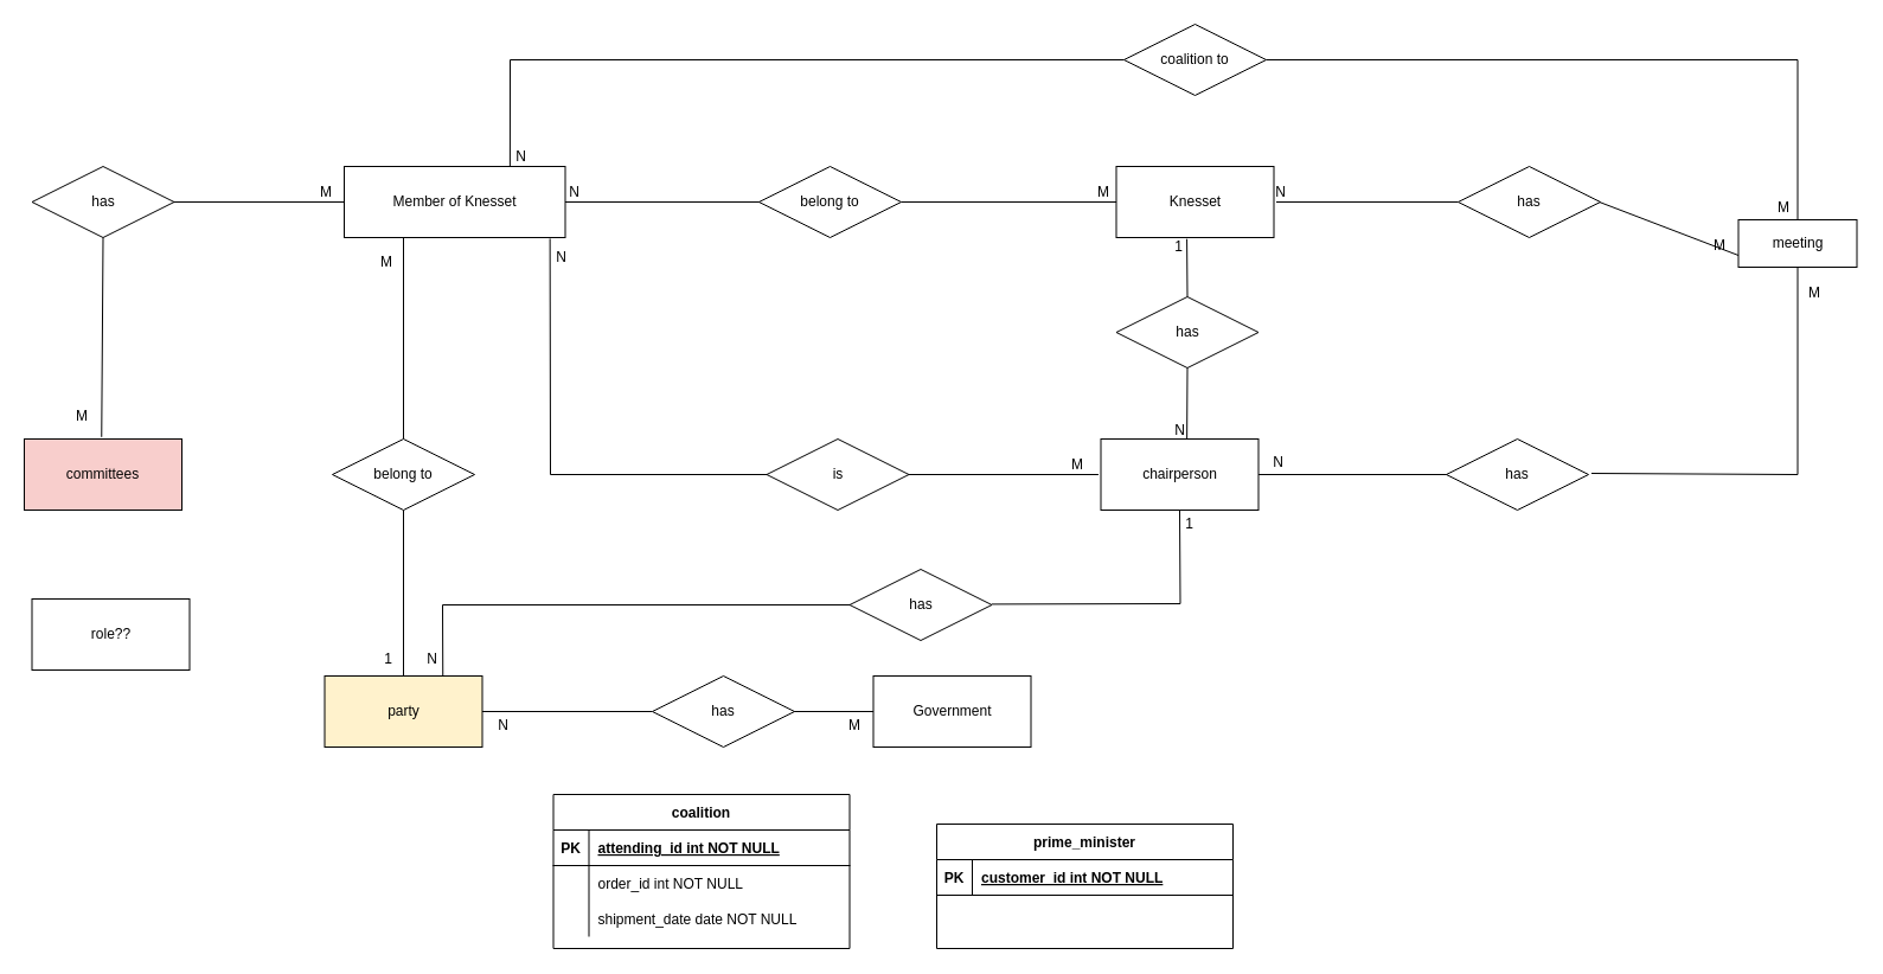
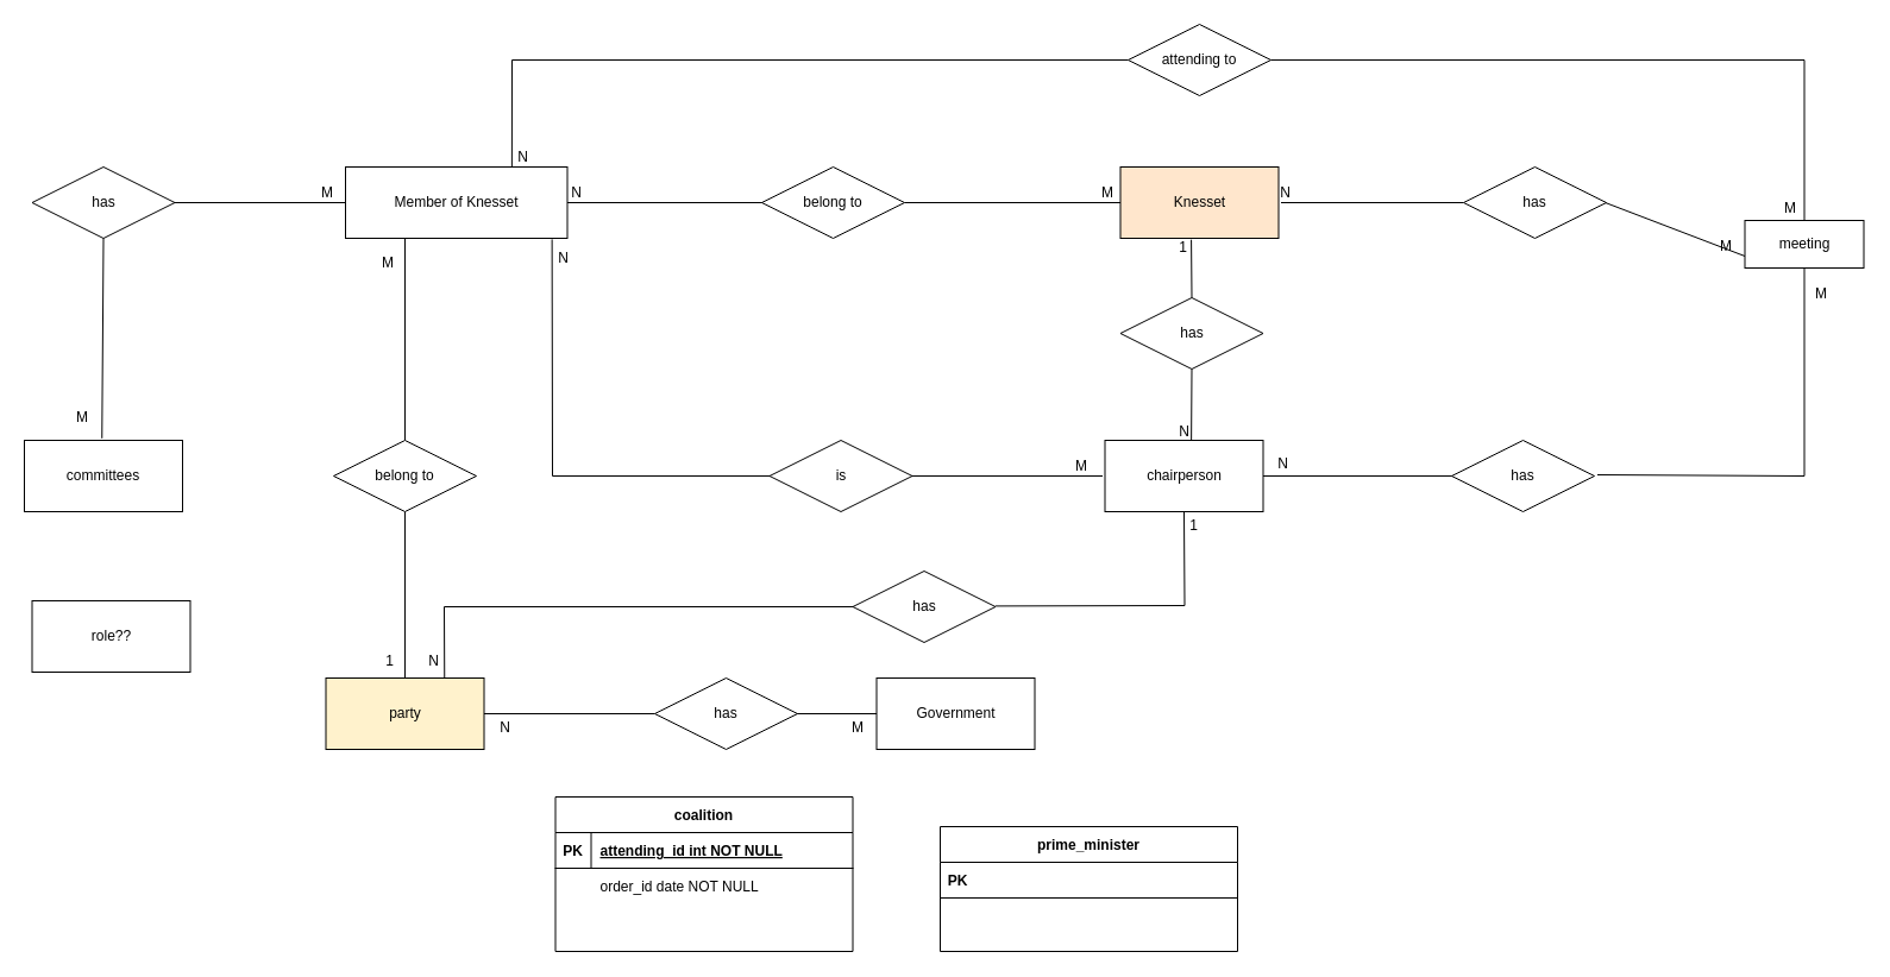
- <mxCell id="73" value="coalition to" style="shape=rhombus;perimeter=rhombusPerimeter;whiteSpace=wrap;html=1;align=center;" vertex="1" parent="1"><mxGeometry x="948" y="20" width="120" height="60" as="geometry" /></mxCell>
+ <mxCell id="73" value="attending to" style="shape=rhombus;perimeter=rhombusPerimeter;whiteSpace=wrap;html=1;align=center;" vertex="1" parent="1"><mxGeometry x="948" y="20" width="120" height="60" as="geometry" /></mxCell>
- <mxCell id="47" value="Knesset" style="whiteSpace=wrap;html=1;align=center;" parent="1" vertex="1"><mxGeometry x="941.5" y="140" width="133" height="60" as="geometry" /></mxCell>
+ <mxCell id="47" value="Knesset" style="whiteSpace=wrap;html=1;align=center;fillColor=#ffe6cc;" parent="1" vertex="1"><mxGeometry x="941.5" y="140" width="133" height="60" as="geometry" /></mxCell>
- <mxCell id="59" value="committees" style="whiteSpace=wrap;html=1;align=center;fillColor=#f8cecc;" parent="1" vertex="1"><mxGeometry x="20" y="370" width="133" height="60" as="geometry" /></mxCell>
+ <mxCell id="59" value="committees" style="whiteSpace=wrap;html=1;align=center;" parent="1" vertex="1"><mxGeometry x="20" y="370" width="133" height="60" as="geometry" /></mxCell>
- <mxCell id="5" value="customer_id int NOT NULL " style="shape=partialRectangle;overflow=hidden;connectable=0;fillColor=none;top=0;left=0;bottom=0;right=0;align=left;spacingLeft=6;fontStyle=5;" parent="3" vertex="1"><mxGeometry x="30" width="220" height="30" as="geometry"><mxRectangle width="220" height="30" as="alternateBounds" /></mxGeometry></mxCell>
- <mxCell id="11" value="order_id int NOT NULL" style="shape=partialRectangle;overflow=hidden;connectable=0;fillColor=none;top=0;left=0;bottom=0;right=0;align=left;spacingLeft=6;" parent="10" vertex="1"><mxGeometry x="30" width="220" height="30" as="geometry"><mxRectangle width="220" height="30" as="alternateBounds" /></mxGeometry></mxCell>
+ <mxCell id="11" value="order_id date NOT NULL" style="shape=partialRectangle;overflow=hidden;connectable=0;fillColor=none;top=0;left=0;bottom=0;right=0;align=left;spacingLeft=6;" parent="10" vertex="1"><mxGeometry x="30" width="220" height="30" as="geometry"><mxRectangle width="220" height="30" as="alternateBounds" /></mxGeometry></mxCell>
- <mxCell id="14" value="shipment_date date NOT NULL" style="shape=partialRectangle;overflow=hidden;connectable=0;fillColor=none;top=0;left=0;bottom=0;right=0;align=left;spacingLeft=6;" parent="12" vertex="1"><mxGeometry x="30" width="220" height="30" as="geometry"><mxRectangle width="220" height="30" as="alternateBounds" /></mxGeometry></mxCell>
